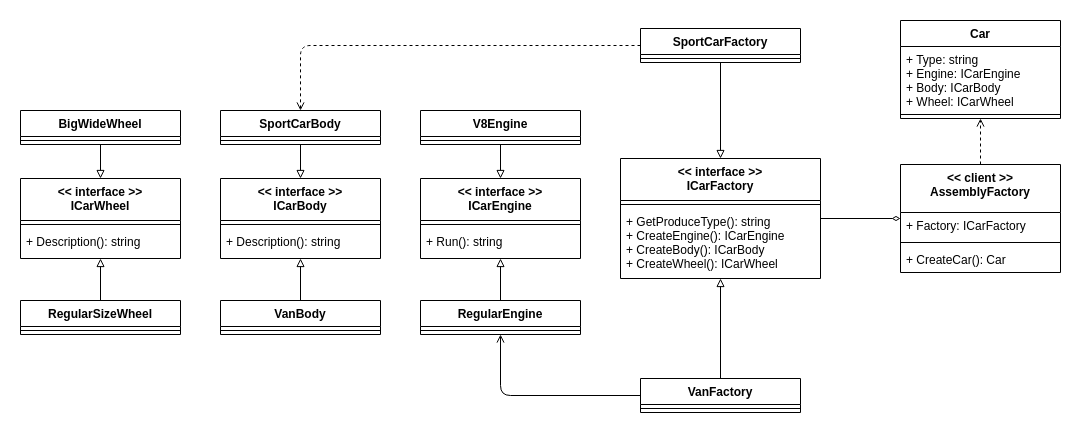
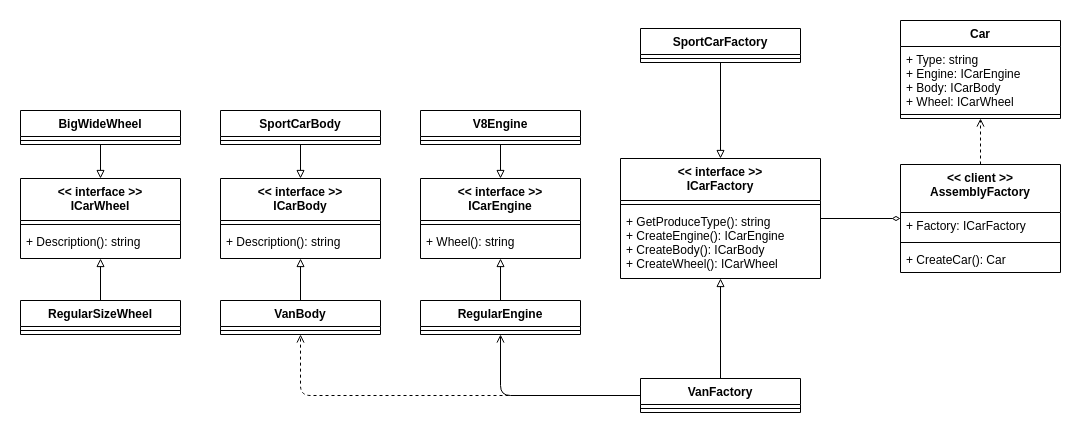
- <mxCell id="24" value="" style="edgeStyle=orthogonalEdgeStyle;html=1;dashed=1;endArrow=open;endFill=0;" edge="1" parent="1" source="25" target="40"><mxGeometry relative="1" as="geometry" /></mxCell>
- <mxCell id="17" value="+ Run(): string" style="text;strokeColor=none;fillColor=none;align=left;verticalAlign=top;spacingLeft=4;spacingRight=4;overflow=hidden;rotatable=0;points=[[0,0.5],[1,0.5]];portConstraint=eastwest;" vertex="1" parent="15"><mxGeometry y="50" width="160" height="30" as="geometry" /></mxCell>
+ <mxCell id="17" value="+ Wheel(): string" style="text;strokeColor=none;fillColor=none;align=left;verticalAlign=top;spacingLeft=4;spacingRight=4;overflow=hidden;rotatable=0;points=[[0,0.5],[1,0.5]];portConstraint=eastwest;" vertex="1" parent="15"><mxGeometry y="50" width="160" height="30" as="geometry" /></mxCell>
+ <mxCell id="20" value="" style="edgeStyle=orthogonalEdgeStyle;html=1;dashed=1;endArrow=open;endFill=0;" edge="1" parent="1" source="21" target="31"><mxGeometry relative="1" as="geometry" /></mxCell>
